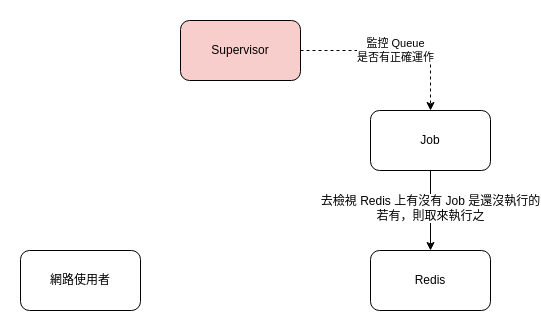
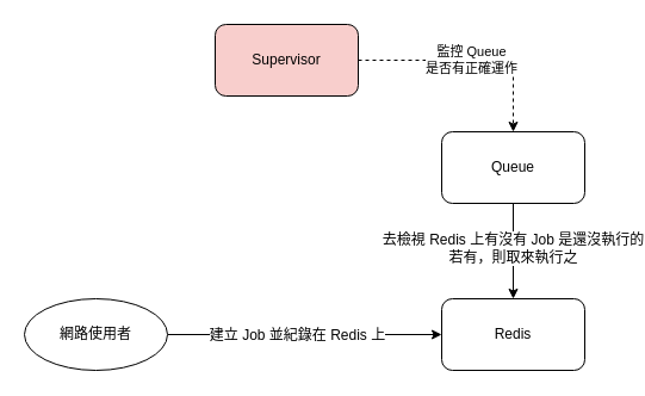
- <mxCell id="8" value="Job" style="rounded=1;whiteSpace=wrap;html=1;" vertex="1" parent="1"><mxGeometry x="370" y="110" width="120" height="60" as="geometry" /></mxCell>
+ <mxCell id="8" value="Queue" style="rounded=1;whiteSpace=wrap;html=1;" vertex="1" parent="1"><mxGeometry x="370" y="110" width="120" height="60" as="geometry" /></mxCell>
- <mxCell id="4" value="網路使用者" style="rounded=1;whiteSpace=wrap;html=1;" vertex="1" parent="1"><mxGeometry x="20" y="250" width="120" height="60" as="geometry" /></mxCell>
+ <mxCell id="4" value="網路使用者" style="ellipse;whiteSpace=wrap;html=1;" vertex="1" parent="1"><mxGeometry x="20" y="250" width="120" height="60" as="geometry" /></mxCell>
+ <mxCell id="2" style="edgeStyle=orthogonalEdgeStyle;rounded=0;orthogonalLoop=1;jettySize=auto;html=1;exitX=1;exitY=0.5;exitDx=0;exitDy=0;entryX=0;entryY=0.5;entryDx=0;entryDy=0;" edge="1" parent="1" source="4" target="5"><mxGeometry relative="1" as="geometry" /></mxCell>
+ <mxCell id="3" value="建立 Job 並紀錄在 Redis 上" style="text;html=1;resizable=0;points=[];align=center;verticalAlign=middle;labelBackgroundColor=#ffffff;" vertex="1" connectable="0" parent="2"><mxGeometry x="-0.062" relative="1" as="geometry"><mxPoint as="offset" /></mxGeometry></mxCell>
